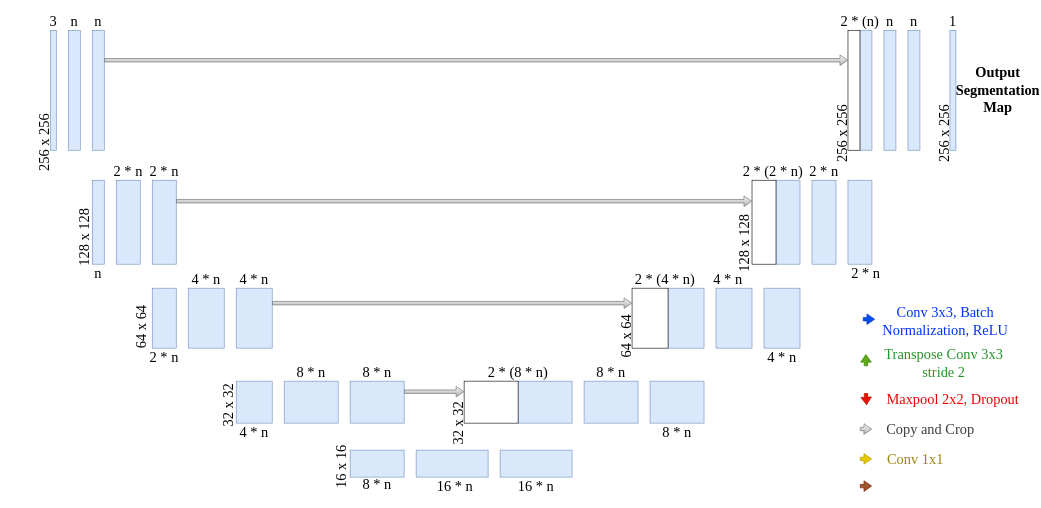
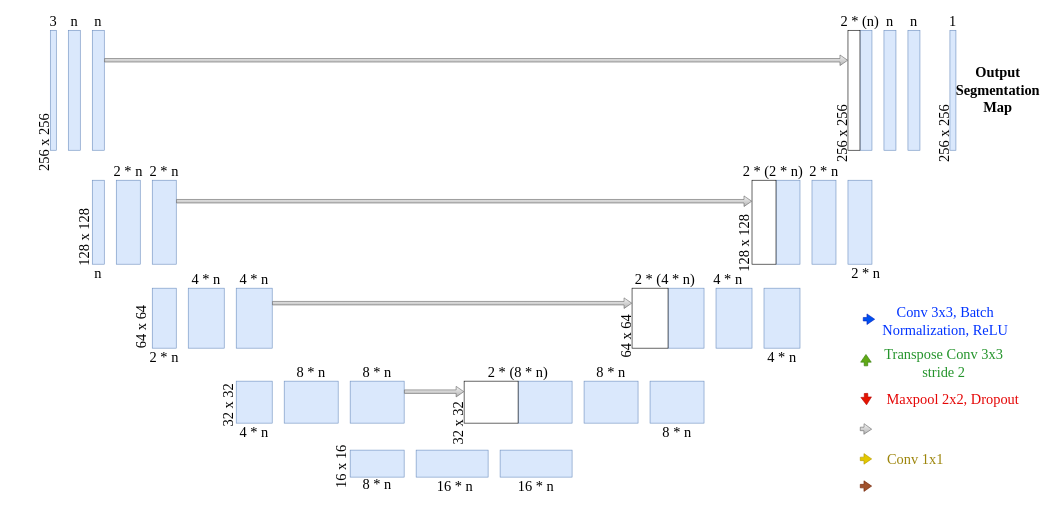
- <mxCell id="85" value="Copy and Crop" style="text;strokeColor=none;align=center;fillColor=none;html=1;verticalAlign=middle;whiteSpace=wrap;rounded=0;fontSize=24;fontColor=#3d3d3d;fontFamily=Times New Roman;" parent="1" vertex="1"><mxGeometry x="1473" y="700" width="155" height="30" as="geometry" /></mxCell>
